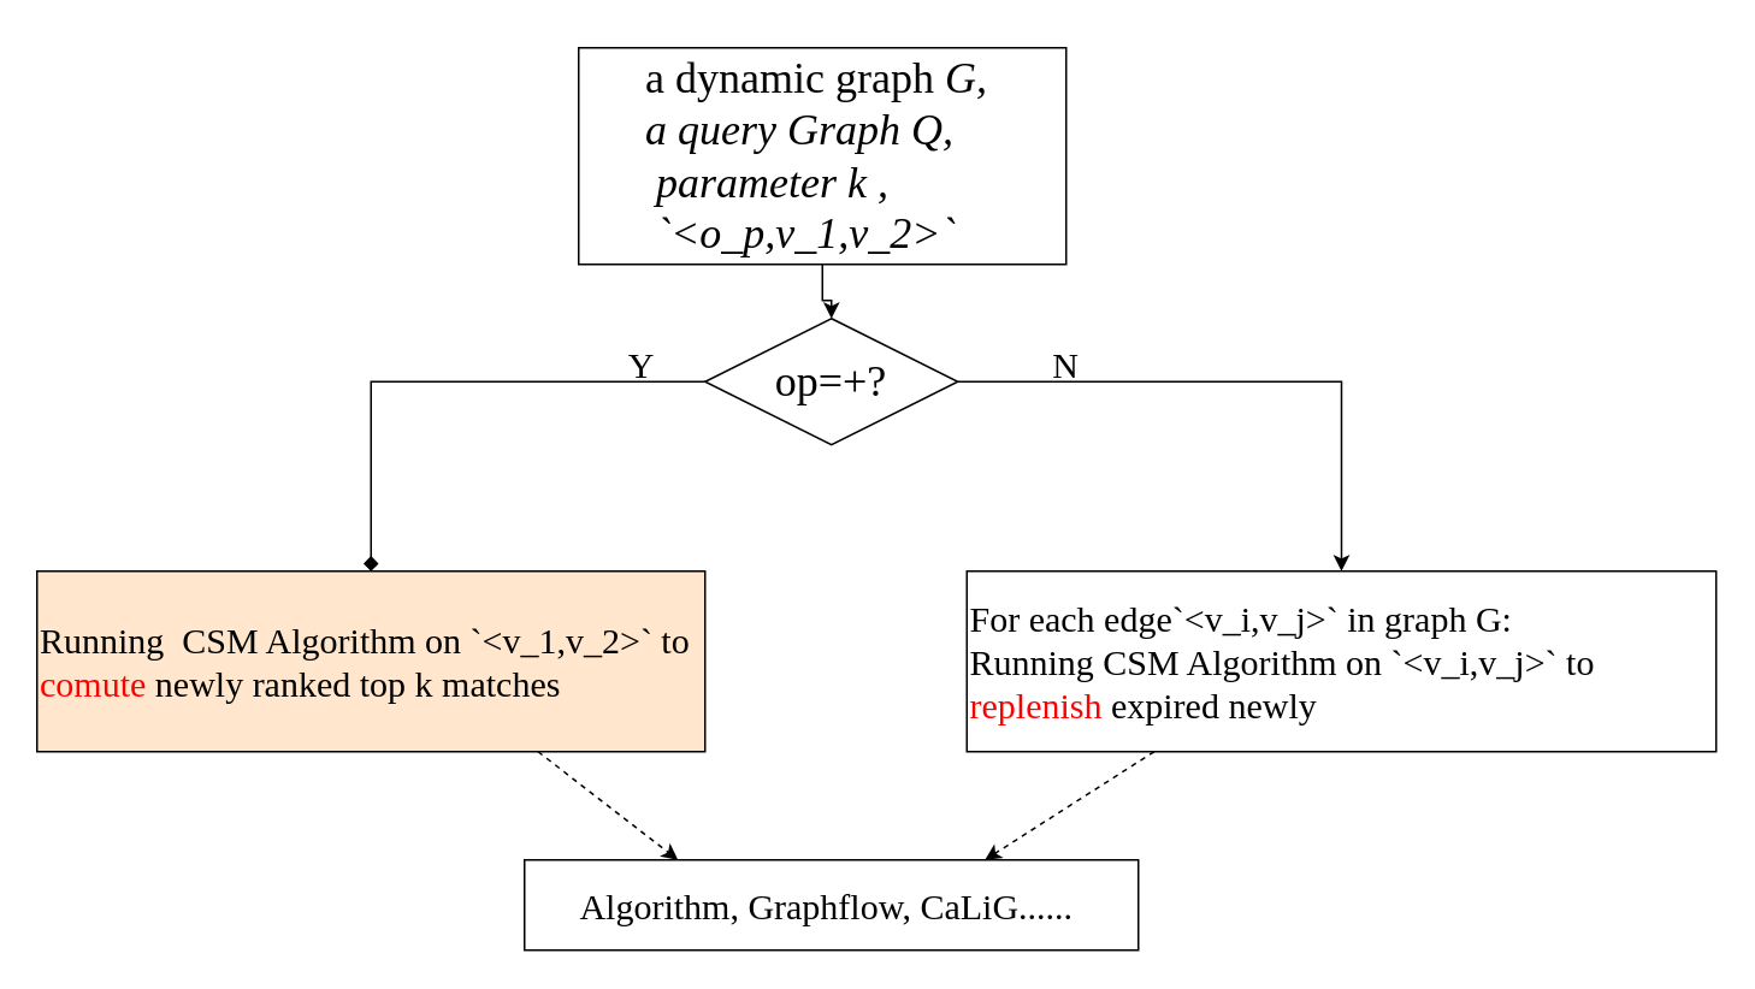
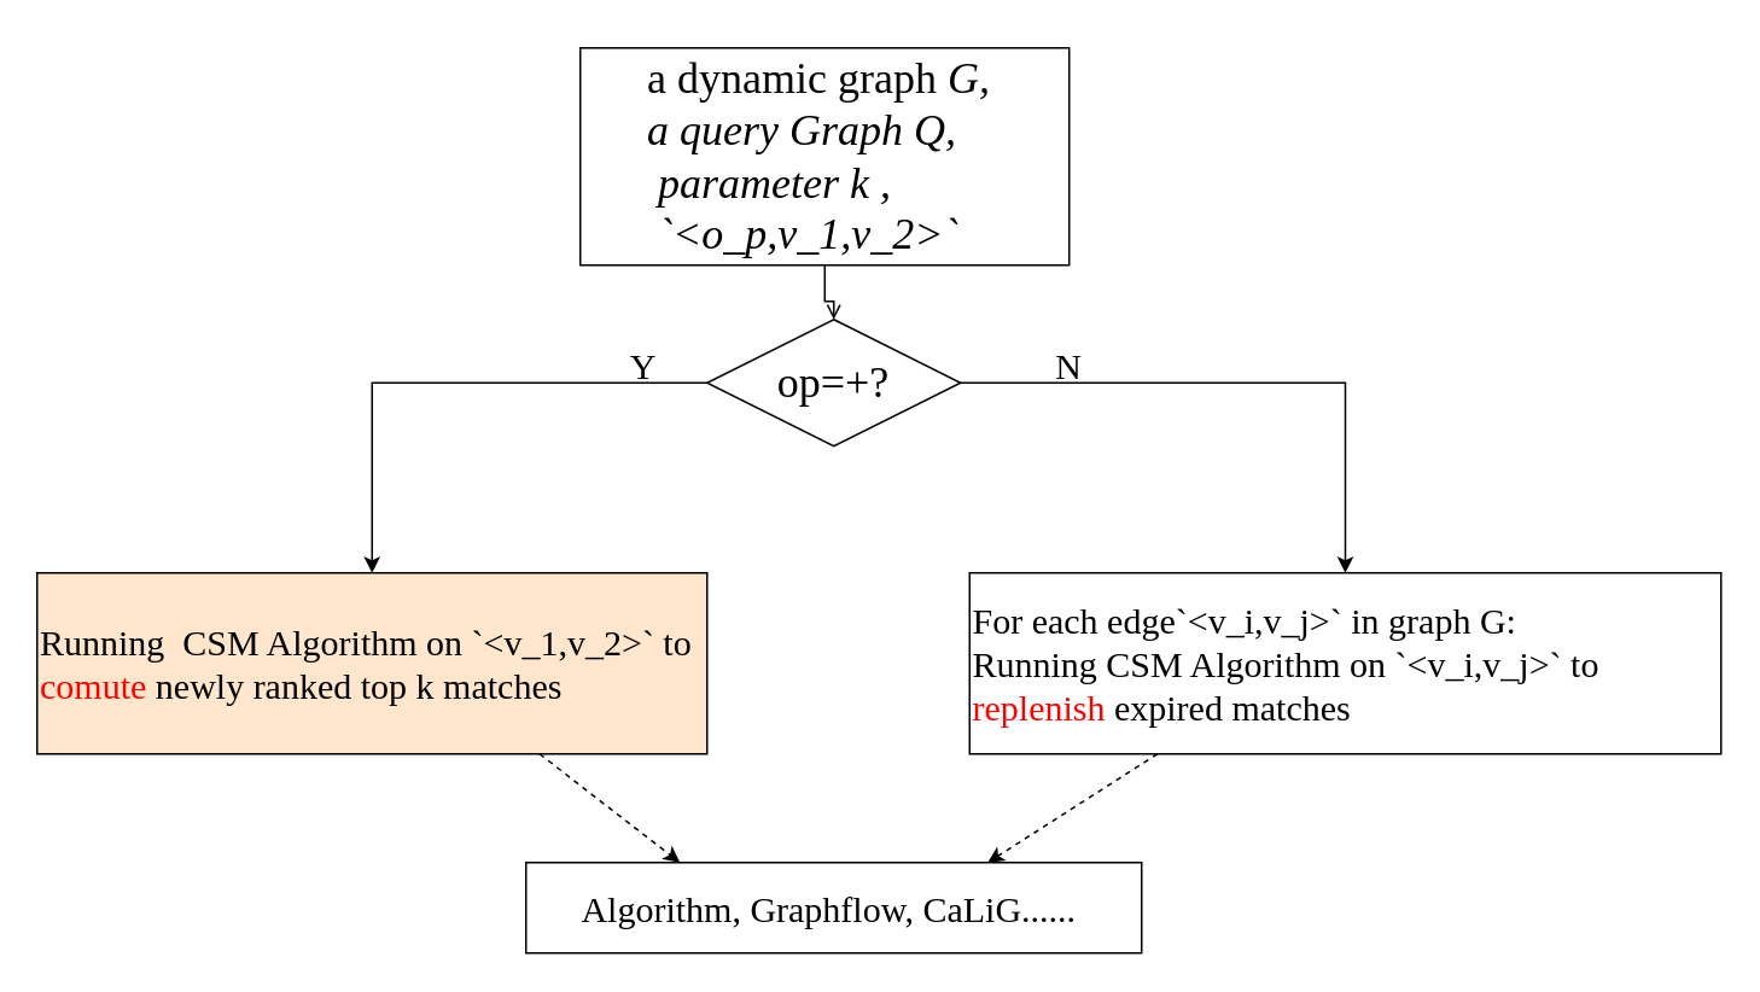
- <mxCell id="5" style="edgeStyle=orthogonalEdgeStyle;rounded=0;orthogonalLoop=1;jettySize=auto;html=1;exitX=0.5;exitY=1;exitDx=0;exitDy=0;fontFamily=Times New Roman;" parent="1" source="6" target="4" edge="1"><mxGeometry relative="1" as="geometry" /></mxCell>
+ <mxCell id="5" style="edgeStyle=orthogonalEdgeStyle;rounded=0;orthogonalLoop=1;jettySize=auto;html=1;exitX=0.5;exitY=1;exitDx=0;exitDy=0;fontFamily=Times New Roman;endArrow=open;" parent="1" source="6" target="4" edge="1"><mxGeometry relative="1" as="geometry" /></mxCell>
- <mxCell id="2" style="edgeStyle=orthogonalEdgeStyle;rounded=0;orthogonalLoop=1;jettySize=auto;html=1;exitX=0;exitY=0.5;exitDx=0;exitDy=0;fontFamily=Times New Roman;endArrow=diamond;" parent="1" source="4" target="9" edge="1"><mxGeometry relative="1" as="geometry" /></mxCell>
+ <mxCell id="2" style="edgeStyle=orthogonalEdgeStyle;rounded=0;orthogonalLoop=1;jettySize=auto;html=1;exitX=0;exitY=0.5;exitDx=0;exitDy=0;fontFamily=Times New Roman;" parent="1" source="4" target="9" edge="1"><mxGeometry relative="1" as="geometry" /></mxCell>
- <mxCell id="12" value="&lt;div&gt;&lt;span style=&quot;font-size: 20px; background-color: initial;&quot;&gt;For each edge`&amp;lt;v_i,v_j&amp;gt;` in graph G:&lt;/span&gt;&lt;br&gt;&lt;/div&gt;&lt;font style=&quot;font-size: 20px;&quot;&gt;Running CSM Algorithm on `&amp;lt;v_i,v_j&amp;gt;` to &lt;font color=&quot;#ff0000&quot;&gt;replenish&amp;nbsp;&lt;/font&gt;expired newly&lt;/font&gt;" style="rounded=0;whiteSpace=wrap;html=1;align=left;fontFamily=Times New Roman;" parent="1" vertex="1"><mxGeometry x="535" y="310" width="415" height="100" as="geometry" /></mxCell>
+ <mxCell id="12" value="&lt;div&gt;&lt;span style=&quot;font-size: 20px; background-color: initial;&quot;&gt;For each edge`&amp;lt;v_i,v_j&amp;gt;` in graph G:&lt;/span&gt;&lt;br&gt;&lt;/div&gt;&lt;font style=&quot;font-size: 20px;&quot;&gt;Running CSM Algorithm on `&amp;lt;v_i,v_j&amp;gt;` to &lt;font color=&quot;#ff0000&quot;&gt;replenish&amp;nbsp;&lt;/font&gt;expired matches&lt;/font&gt;" style="rounded=0;whiteSpace=wrap;html=1;align=left;fontFamily=Times New Roman;" parent="1" vertex="1"><mxGeometry x="535" y="310" width="415" height="100" as="geometry" /></mxCell>
